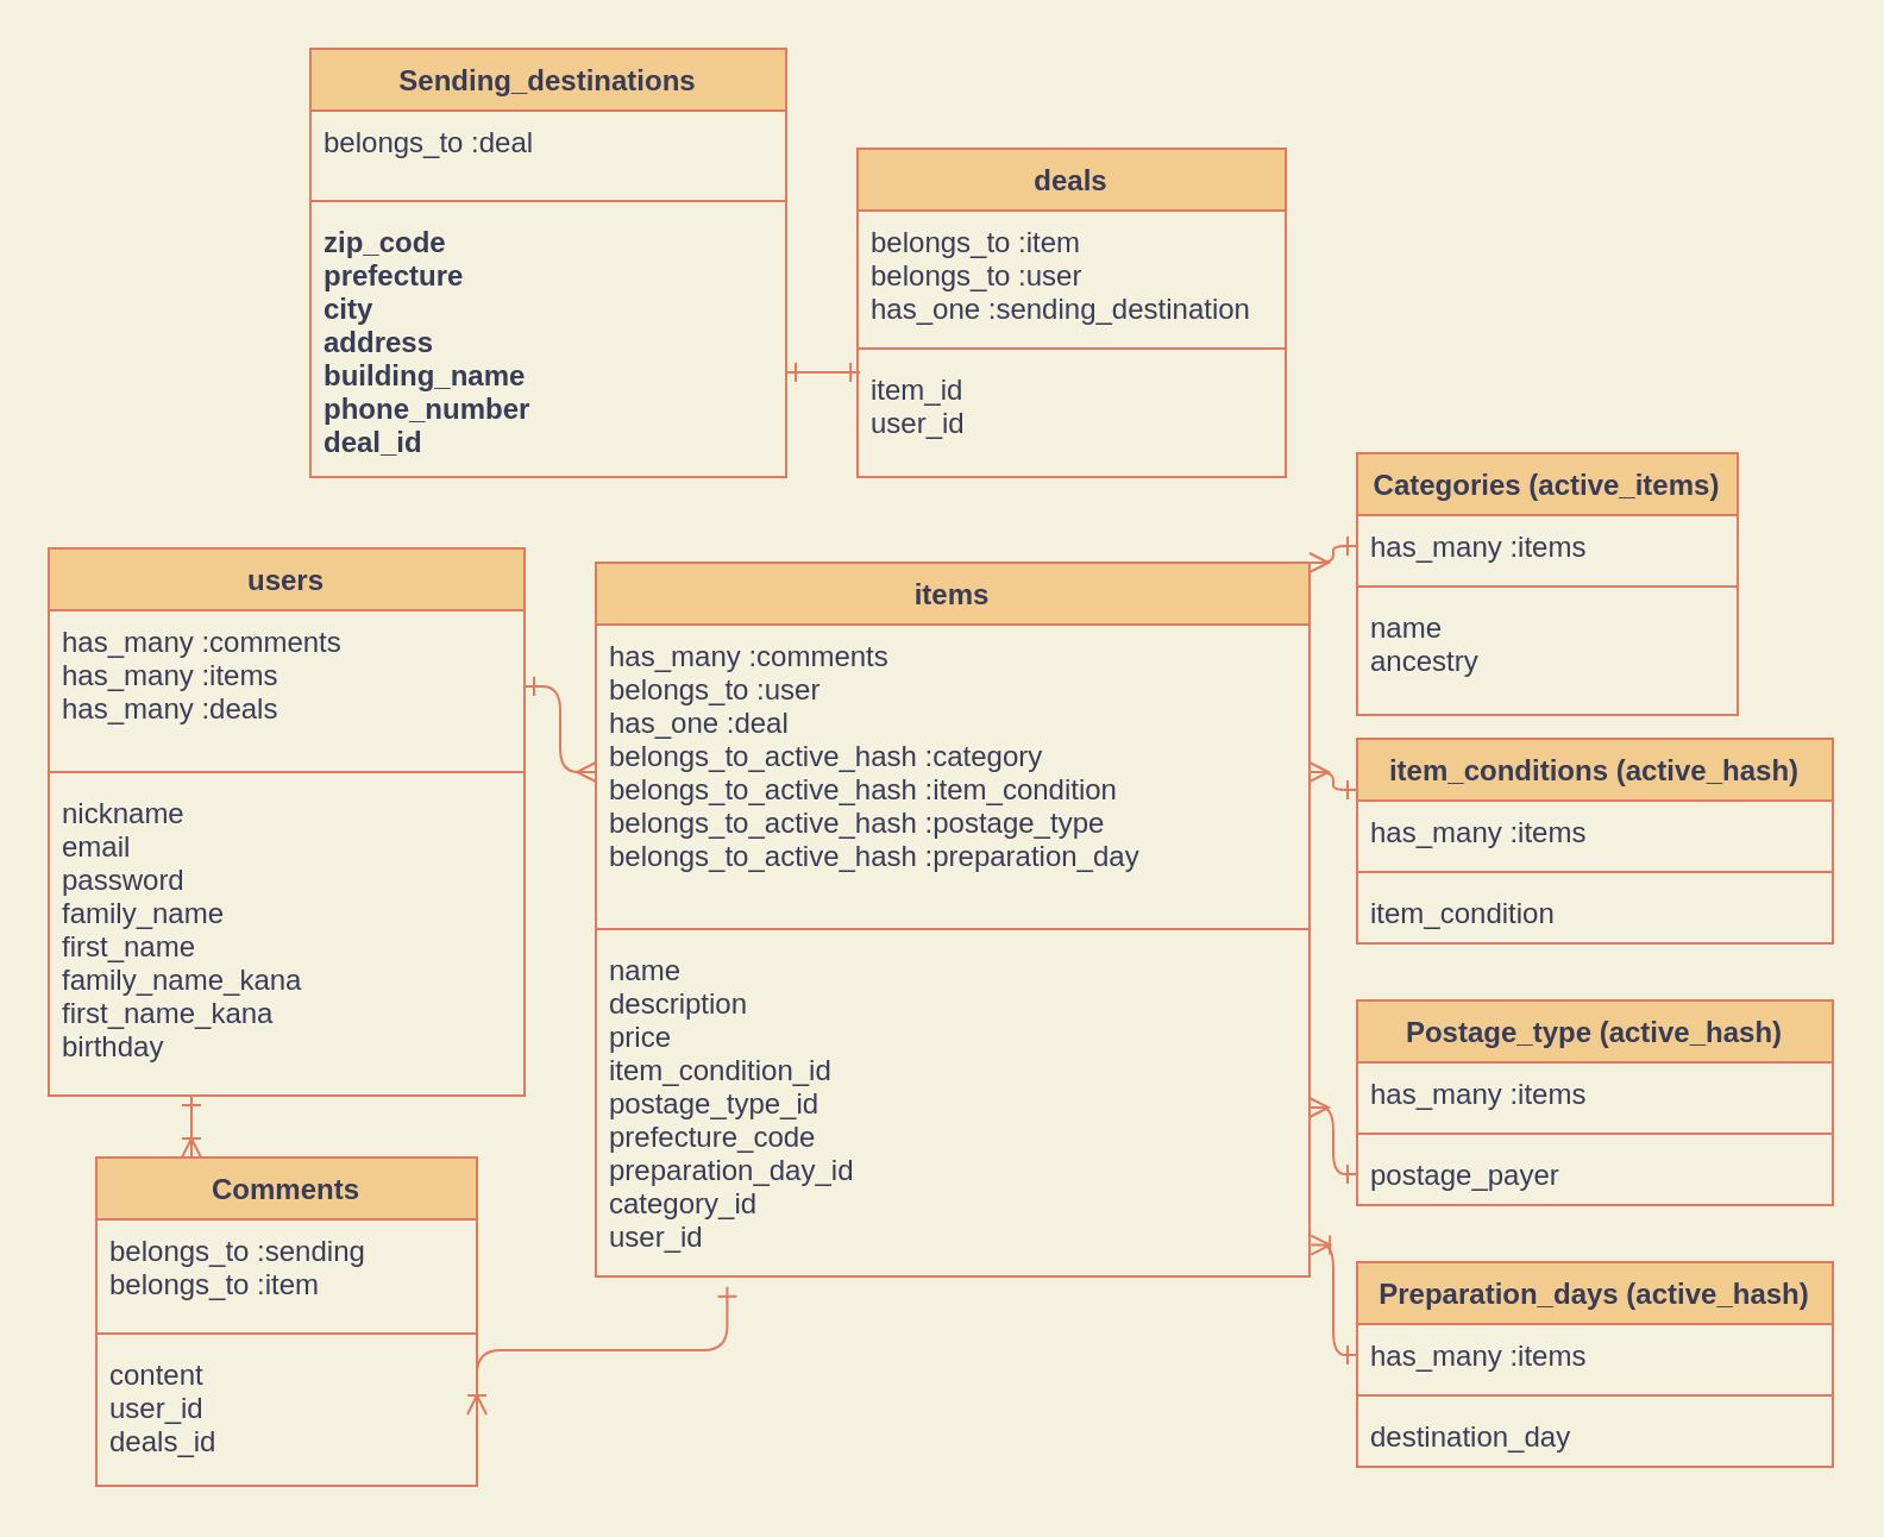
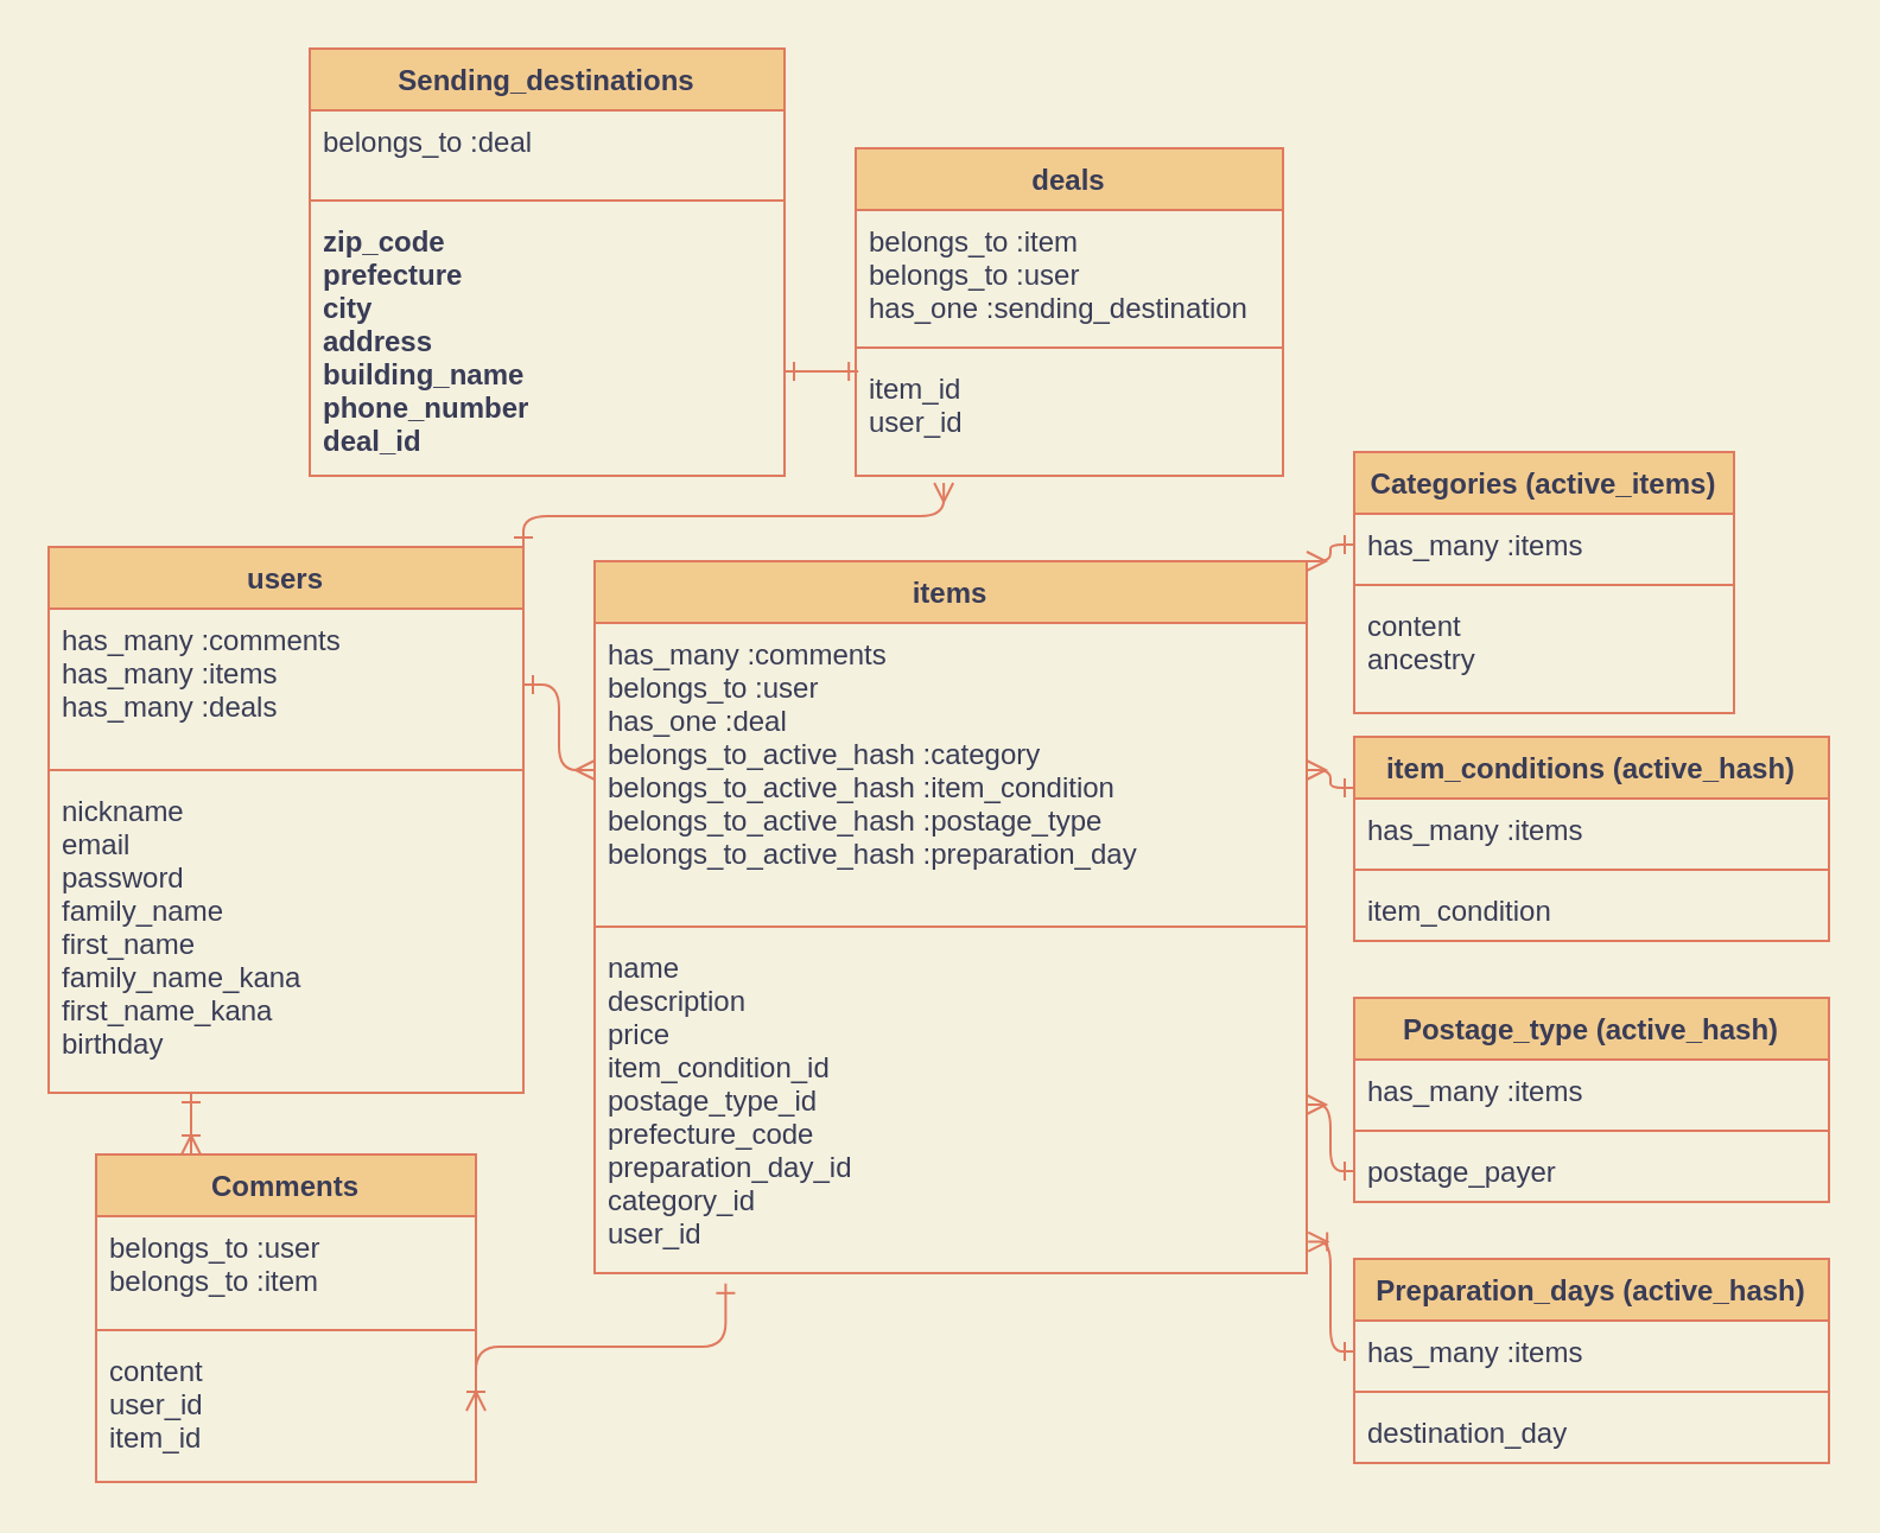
+ <mxCell id="32" style="edgeStyle=elbowEdgeStyle;rounded=1;sketch=0;orthogonalLoop=1;jettySize=auto;elbow=vertical;html=1;exitX=1;exitY=0;exitDx=0;exitDy=0;entryX=0.206;entryY=1.06;entryDx=0;entryDy=0;entryPerimeter=0;startArrow=ERone;startFill=0;endArrow=ERmany;endFill=0;strokeColor=#E07A5F;fillColor=#F2CC8F;fontColor=#393C56;" parent="1" source="33" target="44" edge="1"><mxGeometry relative="1" as="geometry" /></mxCell>
- <mxCell id="6" value="name&#10;ancestry" style="text;strokeColor=none;fillColor=none;align=left;verticalAlign=top;spacingLeft=4;spacingRight=4;overflow=hidden;rotatable=0;points=[[0,0.5],[1,0.5]];portConstraint=eastwest;fontColor=#393C56;" parent="3" vertex="1"><mxGeometry y="60" width="160" height="50" as="geometry" /></mxCell>
+ <mxCell id="6" value="content&#10;ancestry" style="text;strokeColor=none;fillColor=none;align=left;verticalAlign=top;spacingLeft=4;spacingRight=4;overflow=hidden;rotatable=0;points=[[0,0.5],[1,0.5]];portConstraint=eastwest;fontColor=#393C56;" parent="3" vertex="1"><mxGeometry y="60" width="160" height="50" as="geometry" /></mxCell>
- <mxCell id="38" value="belongs_to :sending&#10;belongs_to :item" style="text;strokeColor=none;fillColor=none;align=left;verticalAlign=top;spacingLeft=4;spacingRight=4;overflow=hidden;rotatable=0;points=[[0,0.5],[1,0.5]];portConstraint=eastwest;fontColor=#393C56;" parent="37" vertex="1"><mxGeometry y="26" width="160" height="44" as="geometry" /></mxCell>
+ <mxCell id="38" value="belongs_to :user&#10;belongs_to :item" style="text;strokeColor=none;fillColor=none;align=left;verticalAlign=top;spacingLeft=4;spacingRight=4;overflow=hidden;rotatable=0;points=[[0,0.5],[1,0.5]];portConstraint=eastwest;fontColor=#393C56;" parent="37" vertex="1"><mxGeometry y="26" width="160" height="44" as="geometry" /></mxCell>
- <mxCell id="40" value="content&#10;user_id&#10;deals_id" style="text;strokeColor=none;fillColor=none;align=left;verticalAlign=top;spacingLeft=4;spacingRight=4;overflow=hidden;rotatable=0;points=[[0,0.5],[1,0.5]];portConstraint=eastwest;fontColor=#393C56;" parent="37" vertex="1"><mxGeometry y="78" width="160" height="60" as="geometry" /></mxCell>
+ <mxCell id="40" value="content&#10;user_id&#10;item_id" style="text;strokeColor=none;fillColor=none;align=left;verticalAlign=top;spacingLeft=4;spacingRight=4;overflow=hidden;rotatable=0;points=[[0,0.5],[1,0.5]];portConstraint=eastwest;fontColor=#393C56;" parent="37" vertex="1"><mxGeometry y="78" width="160" height="60" as="geometry" /></mxCell>
